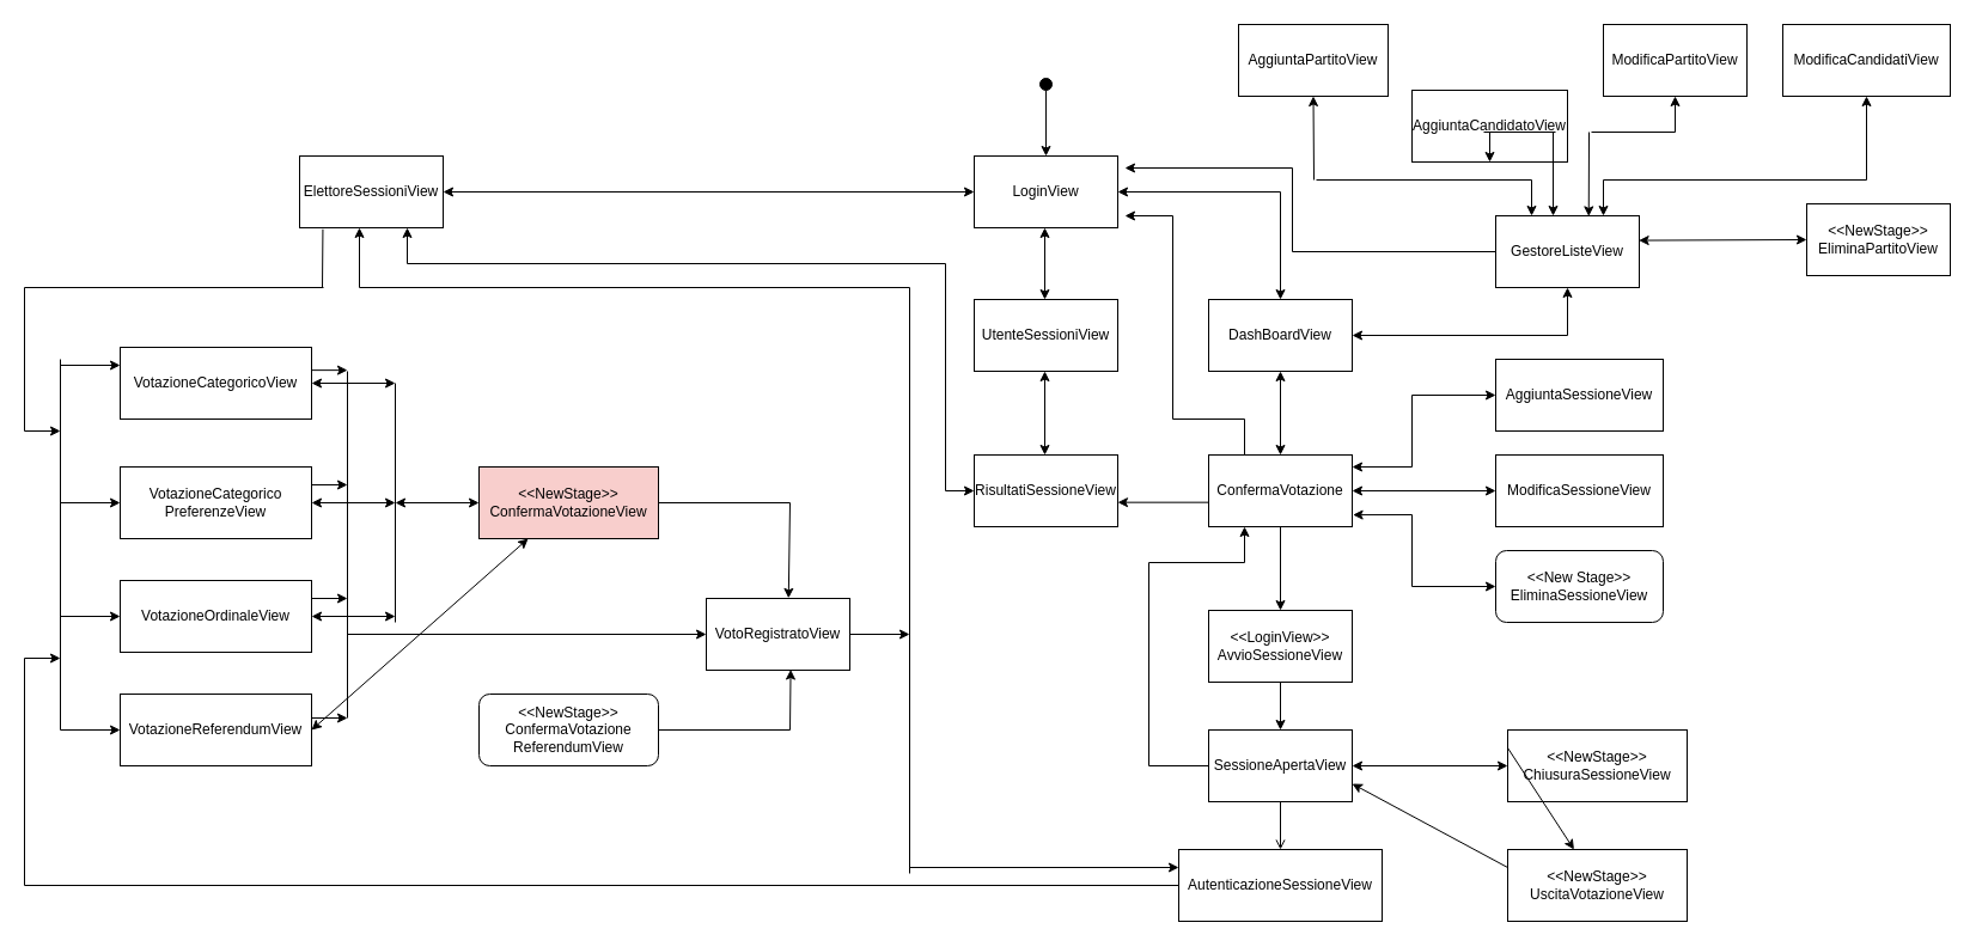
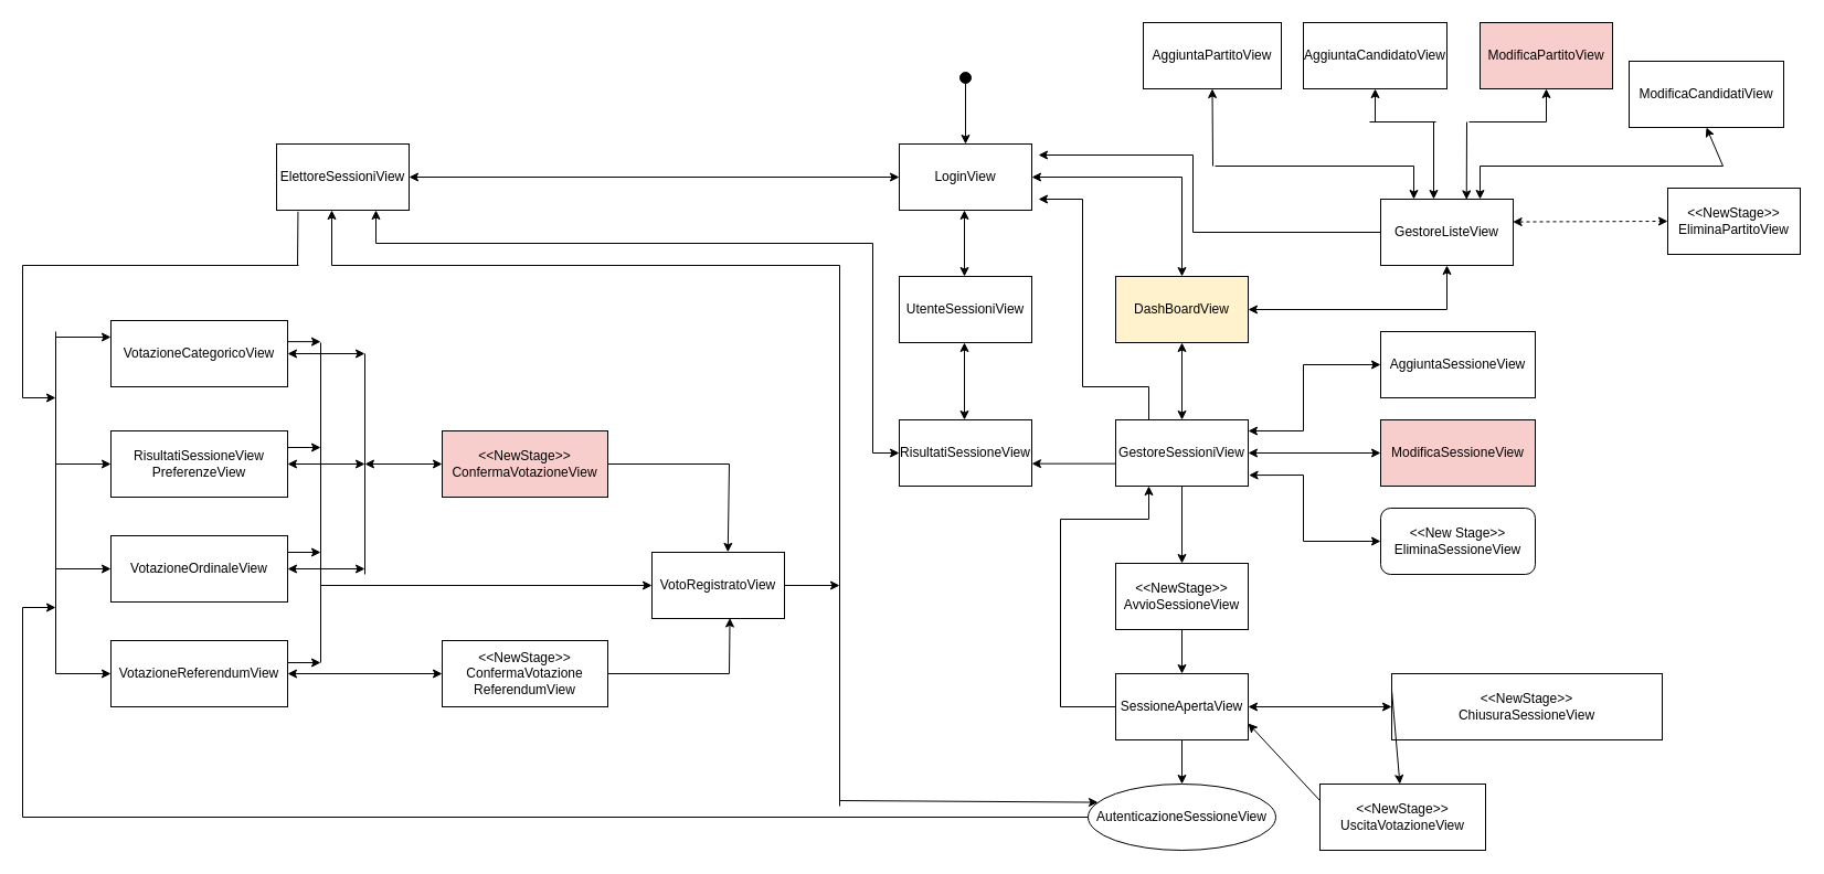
- <mxCell id="10" value="ModificaPartitoView" style="rounded=0;whiteSpace=wrap;html=1;" parent="1" vertex="1"><mxGeometry x="1340" y="20" width="120" height="60" as="geometry" /></mxCell>
+ <mxCell id="10" value="ModificaPartitoView" style="rounded=0;whiteSpace=wrap;html=1;fillColor=#f8cecc;" parent="1" vertex="1"><mxGeometry x="1340" y="20" width="120" height="60" as="geometry" /></mxCell>
- <mxCell id="11" value="ModificaCandidatiView" style="rounded=0;whiteSpace=wrap;html=1;" parent="1" vertex="1"><mxGeometry x="1490" y="20" width="140" height="60" as="geometry" /></mxCell>
+ <mxCell id="11" value="ModificaCandidatiView" style="rounded=0;whiteSpace=wrap;html=1;" parent="1" vertex="1"><mxGeometry x="1475" y="55" width="140" height="60" as="geometry" /></mxCell>
- <mxCell id="5" value="AggiuntaCandidatoView" style="rounded=0;whiteSpace=wrap;html=1;" parent="1" vertex="1"><mxGeometry x="1180" y="75" width="130" height="60" as="geometry" /></mxCell>
+ <mxCell id="5" value="AggiuntaCandidatoView" style="rounded=0;whiteSpace=wrap;html=1;" parent="1" vertex="1"><mxGeometry x="1180" y="20" width="130" height="60" as="geometry" /></mxCell>
- <mxCell id="81" value="" style="endArrow=classic;html=1;rounded=0;exitX=0.997;exitY=0.343;exitDx=0;exitDy=0;entryX=0;entryY=0.5;entryDx=0;entryDy=0;exitPerimeter=0;startArrow=classic;startFill=1;" parent="1" source="4" target="12" edge="1"><mxGeometry width="50" height="50" relative="1" as="geometry"><mxPoint x="1380" y="280" as="sourcePoint" /><mxPoint x="1430" y="230" as="targetPoint" /></mxGeometry></mxCell>
+ <mxCell id="81" value="" style="endArrow=classic;html=1;rounded=0;exitX=0.997;exitY=0.343;exitDx=0;exitDy=0;entryX=0;entryY=0.5;entryDx=0;entryDy=0;exitPerimeter=0;startArrow=classic;startFill=1;dashed=1;" parent="1" source="4" target="12" edge="1"><mxGeometry width="50" height="50" relative="1" as="geometry"><mxPoint x="1380" y="280" as="sourcePoint" /><mxPoint x="1430" y="230" as="targetPoint" /></mxGeometry></mxCell>
- <mxCell id="3" value="DashBoardView" style="rounded=0;whiteSpace=wrap;html=1;" parent="1" vertex="1"><mxGeometry x="1010" y="250" width="120" height="60" as="geometry" /></mxCell>
+ <mxCell id="3" value="DashBoardView" style="rounded=0;whiteSpace=wrap;html=1;fillColor=#fff2cc;" parent="1" vertex="1"><mxGeometry x="1010" y="250" width="120" height="60" as="geometry" /></mxCell>
- <mxCell id="6" value="ConfermaVotazione" style="rounded=0;whiteSpace=wrap;html=1;" parent="1" vertex="1"><mxGeometry x="1010" y="380" width="120" height="60" as="geometry" /></mxCell>
+ <mxCell id="6" value="GestoreSessioniView" style="rounded=0;whiteSpace=wrap;html=1;" parent="1" vertex="1"><mxGeometry x="1010" y="380" width="120" height="60" as="geometry" /></mxCell>
- <mxCell id="14" value="ModificaSessioneView&lt;br&gt;" style="rounded=0;whiteSpace=wrap;html=1;" parent="1" vertex="1"><mxGeometry x="1250" y="380" width="140" height="60" as="geometry" /></mxCell>
+ <mxCell id="14" value="ModificaSessioneView&lt;br&gt;" style="rounded=0;whiteSpace=wrap;html=1;fillColor=#f8cecc;" parent="1" vertex="1"><mxGeometry x="1250" y="380" width="140" height="60" as="geometry" /></mxCell>
- <mxCell id="26" value="VotazioneCategorico&lt;br&gt;PreferenzeView&lt;br&gt;" style="rounded=0;whiteSpace=wrap;html=1;" parent="1" vertex="1"><mxGeometry x="100" y="390" width="160" height="60" as="geometry" /></mxCell>
+ <mxCell id="26" value="RisultatiSessioneView&lt;br&gt;PreferenzeView&lt;br&gt;" style="rounded=0;whiteSpace=wrap;html=1;" parent="1" vertex="1"><mxGeometry x="100" y="390" width="160" height="60" as="geometry" /></mxCell>
- <mxCell id="46" value="" style="endArrow=classic;html=1;rounded=0;exitX=1;exitY=0.5;exitDx=0;exitDy=0;endFill=1;startArrow=classic;startFill=1;" parent="1" source="28" target="48" edge="1"><mxGeometry width="50" height="50" relative="1" as="geometry"><mxPoint x="260" y="600" as="sourcePoint" /><mxPoint x="330" y="610" as="targetPoint" /></mxGeometry></mxCell>
+ <mxCell id="46" value="" style="endArrow=classic;html=1;rounded=0;exitX=1;exitY=0.5;exitDx=0;exitDy=0;endFill=1;entryX=0;entryY=0.5;entryDx=0;entryDy=0;startArrow=classic;startFill=1;" parent="1" source="28" target="50" edge="1"><mxGeometry width="50" height="50" relative="1" as="geometry"><mxPoint x="260" y="600" as="sourcePoint" /><mxPoint x="330" y="610" as="targetPoint" /></mxGeometry></mxCell>
- <mxCell id="17" value="&amp;lt;&amp;lt;LoginView&amp;gt;&amp;gt;&lt;br&gt;AvvioSessioneView" style="rounded=0;whiteSpace=wrap;html=1;" parent="1" vertex="1"><mxGeometry x="1010" y="510" width="120" height="60" as="geometry" /></mxCell>
+ <mxCell id="17" value="&amp;lt;&amp;lt;NewStage&amp;gt;&amp;gt;&lt;br&gt;AvvioSessioneView" style="rounded=0;whiteSpace=wrap;html=1;" parent="1" vertex="1"><mxGeometry x="1010" y="510" width="120" height="60" as="geometry" /></mxCell>
- <mxCell id="50" value="&amp;lt;&amp;lt;NewStage&amp;gt;&amp;gt;&lt;br&gt;ConfermaVotazione&lt;br&gt;ReferendumView" style="whiteSpace=wrap;html=1;rounded=1;" parent="1" vertex="1"><mxGeometry x="400" y="580" width="150" height="60" as="geometry" /></mxCell>
+ <mxCell id="50" value="&amp;lt;&amp;lt;NewStage&amp;gt;&amp;gt;&lt;br&gt;ConfermaVotazione&lt;br&gt;ReferendumView" style="rounded=0;whiteSpace=wrap;html=1;" parent="1" vertex="1"><mxGeometry x="400" y="580" width="150" height="60" as="geometry" /></mxCell>
- <mxCell id="35" value="&amp;lt;&amp;lt;NewStage&amp;gt;&amp;gt;&lt;br&gt;ChiusuraSessioneView" style="rounded=0;whiteSpace=wrap;html=1;" parent="1" vertex="1"><mxGeometry x="1260" y="610" width="150" height="60" as="geometry" /></mxCell>
+ <mxCell id="35" value="&amp;lt;&amp;lt;NewStage&amp;gt;&amp;gt;&lt;br&gt;ChiusuraSessioneView" style="rounded=0;whiteSpace=wrap;html=1;" parent="1" vertex="1"><mxGeometry x="1260" y="610" width="245" height="60" as="geometry" /></mxCell>
- <mxCell id="84" value="" style="endArrow=open;html=1;rounded=0;exitX=0.5;exitY=1;exitDx=0;exitDy=0;entryX=0.5;entryY=0;entryDx=0;entryDy=0;" parent="1" source="33" target="31" edge="1"><mxGeometry width="50" height="50" relative="1" as="geometry"><mxPoint x="910" y="860" as="sourcePoint" /><mxPoint x="960" y="810" as="targetPoint" /></mxGeometry></mxCell>
+ <mxCell id="84" value="" style="endArrow=classic;html=1;rounded=0;exitX=0.5;exitY=1;exitDx=0;exitDy=0;entryX=0.5;entryY=0;entryDx=0;entryDy=0;" parent="1" source="33" target="31" edge="1"><mxGeometry width="50" height="50" relative="1" as="geometry"><mxPoint x="910" y="860" as="sourcePoint" /><mxPoint x="960" y="810" as="targetPoint" /></mxGeometry></mxCell>
- <mxCell id="31" value="AutenticazioneSessioneView" style="rounded=0;whiteSpace=wrap;html=1;" parent="1" vertex="1"><mxGeometry x="985" y="710" width="170" height="60" as="geometry" /></mxCell>
+ <mxCell id="31" value="AutenticazioneSessioneView" style="ellipse;whiteSpace=wrap;html=1;" parent="1" vertex="1"><mxGeometry x="985" y="710" width="170" height="60" as="geometry" /></mxCell>
- <mxCell id="36" value="&amp;lt;&amp;lt;NewStage&amp;gt;&amp;gt;&lt;br&gt;UscitaVotazioneView" style="rounded=0;whiteSpace=wrap;html=1;" parent="1" vertex="1"><mxGeometry x="1260" y="710" width="150" height="60" as="geometry" /></mxCell>
+ <mxCell id="36" value="&amp;lt;&amp;lt;NewStage&amp;gt;&amp;gt;&lt;br&gt;UscitaVotazioneView" style="rounded=0;whiteSpace=wrap;html=1;" parent="1" vertex="1"><mxGeometry x="1195" y="710" width="150" height="60" as="geometry" /></mxCell>
